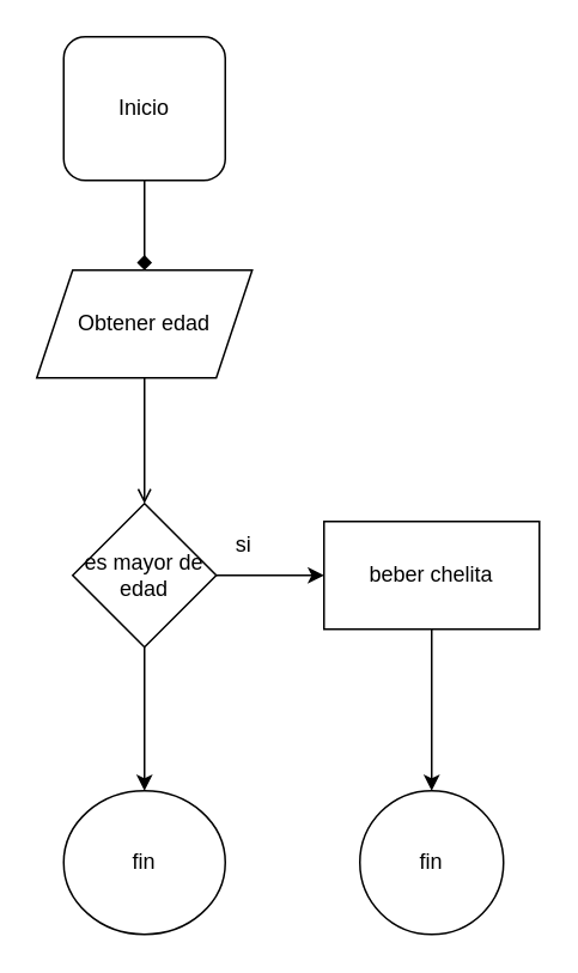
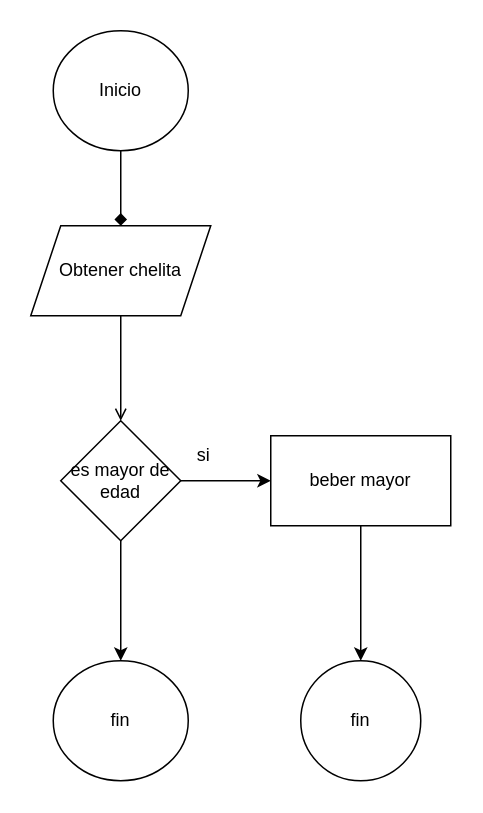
- <mxCell id="3" value="Inicio" style="whiteSpace=wrap;html=1;rounded=1;" vertex="1" parent="1"><mxGeometry x="35" y="20" width="90" height="80" as="geometry" /></mxCell>
+ <mxCell id="3" value="Inicio" style="ellipse;whiteSpace=wrap;html=1;" vertex="1" parent="1"><mxGeometry x="35" y="20" width="90" height="80" as="geometry" /></mxCell>
- <mxCell id="5" value="Obtener edad" style="shape=parallelogram;perimeter=parallelogramPerimeter;whiteSpace=wrap;html=1;fixedSize=1;" vertex="1" parent="1"><mxGeometry x="20" y="150" width="120" height="60" as="geometry" /></mxCell>
+ <mxCell id="5" value="Obtener chelita" style="shape=parallelogram;perimeter=parallelogramPerimeter;whiteSpace=wrap;html=1;fixedSize=1;" vertex="1" parent="1"><mxGeometry x="20" y="150" width="120" height="60" as="geometry" /></mxCell>
- <mxCell id="10" value="beber chelita" style="whiteSpace=wrap;html=1;" vertex="1" parent="1"><mxGeometry x="180" y="290" width="120" height="60" as="geometry" /></mxCell>
+ <mxCell id="10" value="beber mayor" style="whiteSpace=wrap;html=1;" vertex="1" parent="1"><mxGeometry x="180" y="290" width="120" height="60" as="geometry" /></mxCell>
